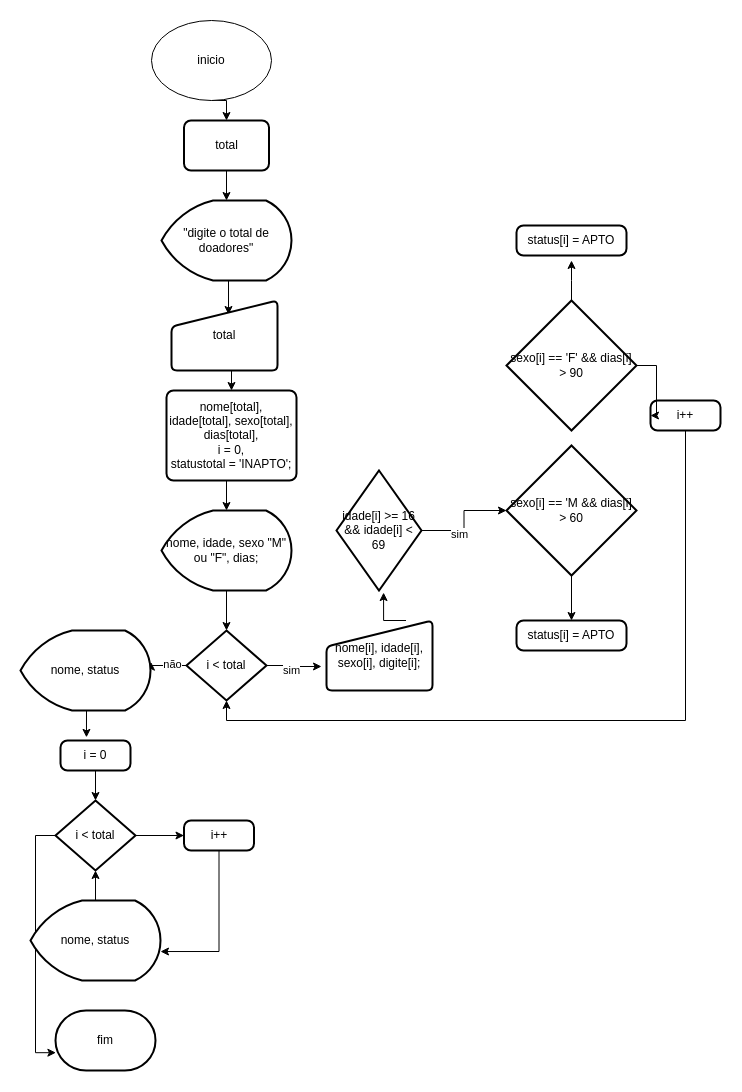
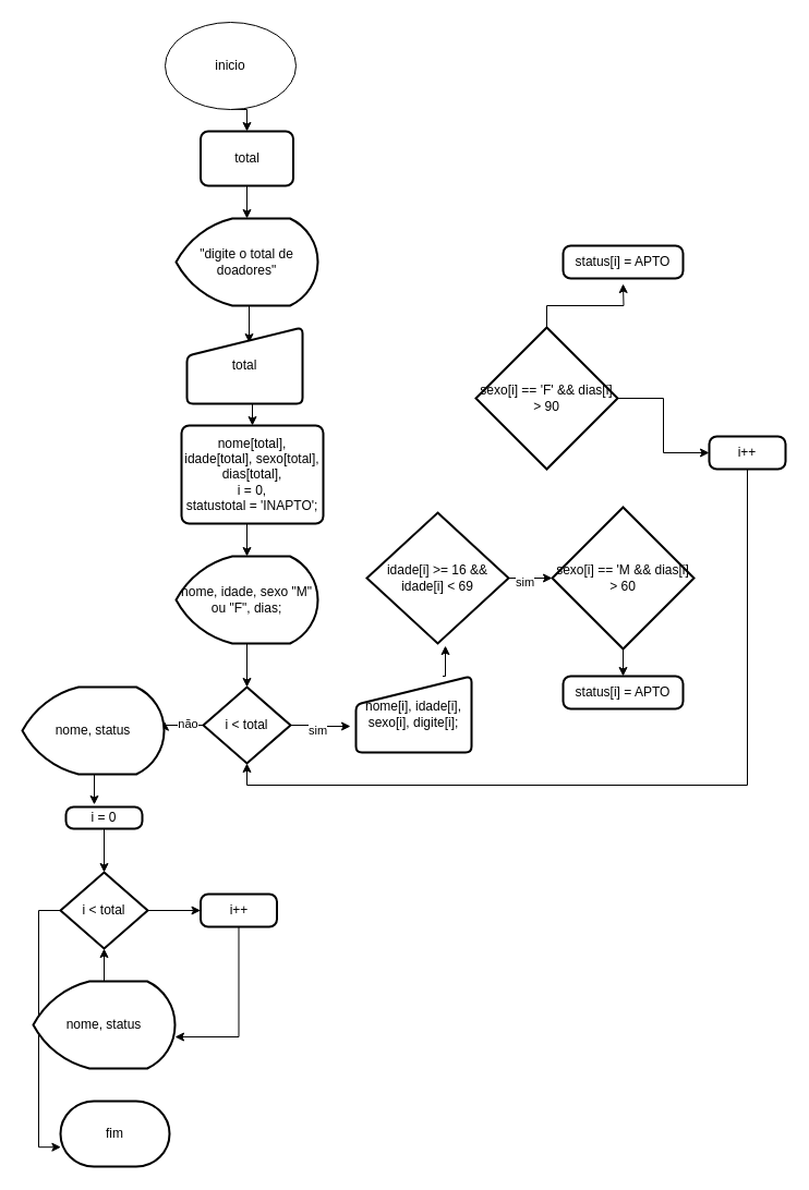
- <mxCell id="31" value="sexo[i] == 'F' &amp;amp;&amp;amp; dias[i] &amp;gt; 90" style="strokeWidth=2;html=1;shape=mxgraph.flowchart.decision;whiteSpace=wrap;" vertex="1" parent="1"><mxGeometry x="506" y="300" width="130" height="130" as="geometry" /></mxCell>
+ <mxCell id="31" value="sexo[i] == 'F' &amp;amp;&amp;amp; dias[i] &amp;gt; 90" style="strokeWidth=2;html=1;shape=mxgraph.flowchart.decision;whiteSpace=wrap;" vertex="1" parent="1"><mxGeometry x="436" y="300" width="130" height="130" as="geometry" /></mxCell>
- <mxCell id="24" value="sexo[i] == 'M &amp;amp;&amp;amp; dias[i] &amp;gt; 60" style="strokeWidth=2;html=1;shape=mxgraph.flowchart.decision;whiteSpace=wrap;" vertex="1" parent="1"><mxGeometry x="506" y="445" width="130" height="130" as="geometry" /></mxCell>
+ <mxCell id="24" value="sexo[i] == 'M &amp;amp;&amp;amp; dias[i] &amp;gt; 60" style="strokeWidth=2;html=1;shape=mxgraph.flowchart.decision;whiteSpace=wrap;" vertex="1" parent="1"><mxGeometry x="506" y="465" width="130" height="130" as="geometry" /></mxCell>
- <mxCell id="27" value="idade[i] &amp;gt;= 16 &amp;amp;&amp;amp; idade[i] &amp;lt; 69" style="strokeWidth=2;html=1;shape=mxgraph.flowchart.decision;whiteSpace=wrap;" vertex="1" parent="1"><mxGeometry x="336" y="470" width="85" height="120" as="geometry" /></mxCell>
+ <mxCell id="27" value="idade[i] &amp;gt;= 16 &amp;amp;&amp;amp; idade[i] &amp;lt; 69" style="strokeWidth=2;html=1;shape=mxgraph.flowchart.decision;whiteSpace=wrap;" vertex="1" parent="1"><mxGeometry x="336" y="470" width="130" height="120" as="geometry" /></mxCell>
- <mxCell id="34" value="i = 0" style="rounded=1;whiteSpace=wrap;html=1;absoluteArcSize=1;arcSize=14;strokeWidth=2;" vertex="1" parent="1"><mxGeometry x="60" y="740" width="70" height="30" as="geometry" /></mxCell>
+ <mxCell id="34" value="i = 0" style="rounded=1;whiteSpace=wrap;html=1;absoluteArcSize=1;arcSize=14;strokeWidth=2;" vertex="1" parent="1"><mxGeometry x="60" y="740" width="70" height="20" as="geometry" /></mxCell>
